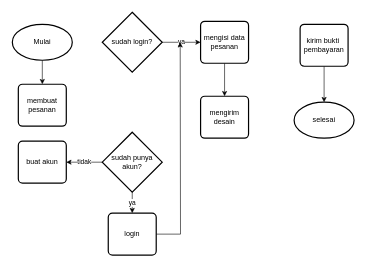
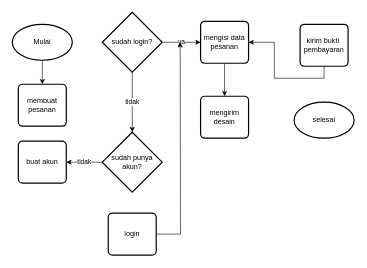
- <mxCell id="17" style="edgeStyle=orthogonalEdgeStyle;rounded=0;orthogonalLoop=1;jettySize=auto;html=1;exitX=0.5;exitY=1;exitDx=0;exitDy=0;entryX=0.5;entryY=0;entryDx=0;entryDy=0;entryPerimeter=0;" parent="1" source="18" target="19" edge="1"><mxGeometry relative="1" as="geometry" /></mxCell>
+ <mxCell id="17" style="edgeStyle=orthogonalEdgeStyle;rounded=0;orthogonalLoop=1;jettySize=auto;html=1;exitX=0.5;exitY=1;exitDx=0;exitDy=0;" parent="1" source="18" target="15" edge="1"><mxGeometry relative="1" as="geometry" /></mxCell>
+ <mxCell id="5" value="tidak" style="edgeStyle=orthogonalEdgeStyle;rounded=0;orthogonalLoop=1;jettySize=auto;html=1;exitX=0.5;exitY=1;exitDx=0;exitDy=0;exitPerimeter=0;entryX=0.5;entryY=0;entryDx=0;entryDy=0;entryPerimeter=0;" parent="1" source="7" target="10" edge="1"><mxGeometry relative="1" as="geometry" /></mxCell>
- <mxCell id="9" value="ya" style="edgeStyle=orthogonalEdgeStyle;rounded=0;orthogonalLoop=1;jettySize=auto;html=1;exitX=0.5;exitY=1;exitDx=0;exitDy=0;exitPerimeter=0;entryX=0.5;entryY=0;entryDx=0;entryDy=0;" parent="1" source="10" target="13" edge="1"><mxGeometry relative="1" as="geometry" /></mxCell>
